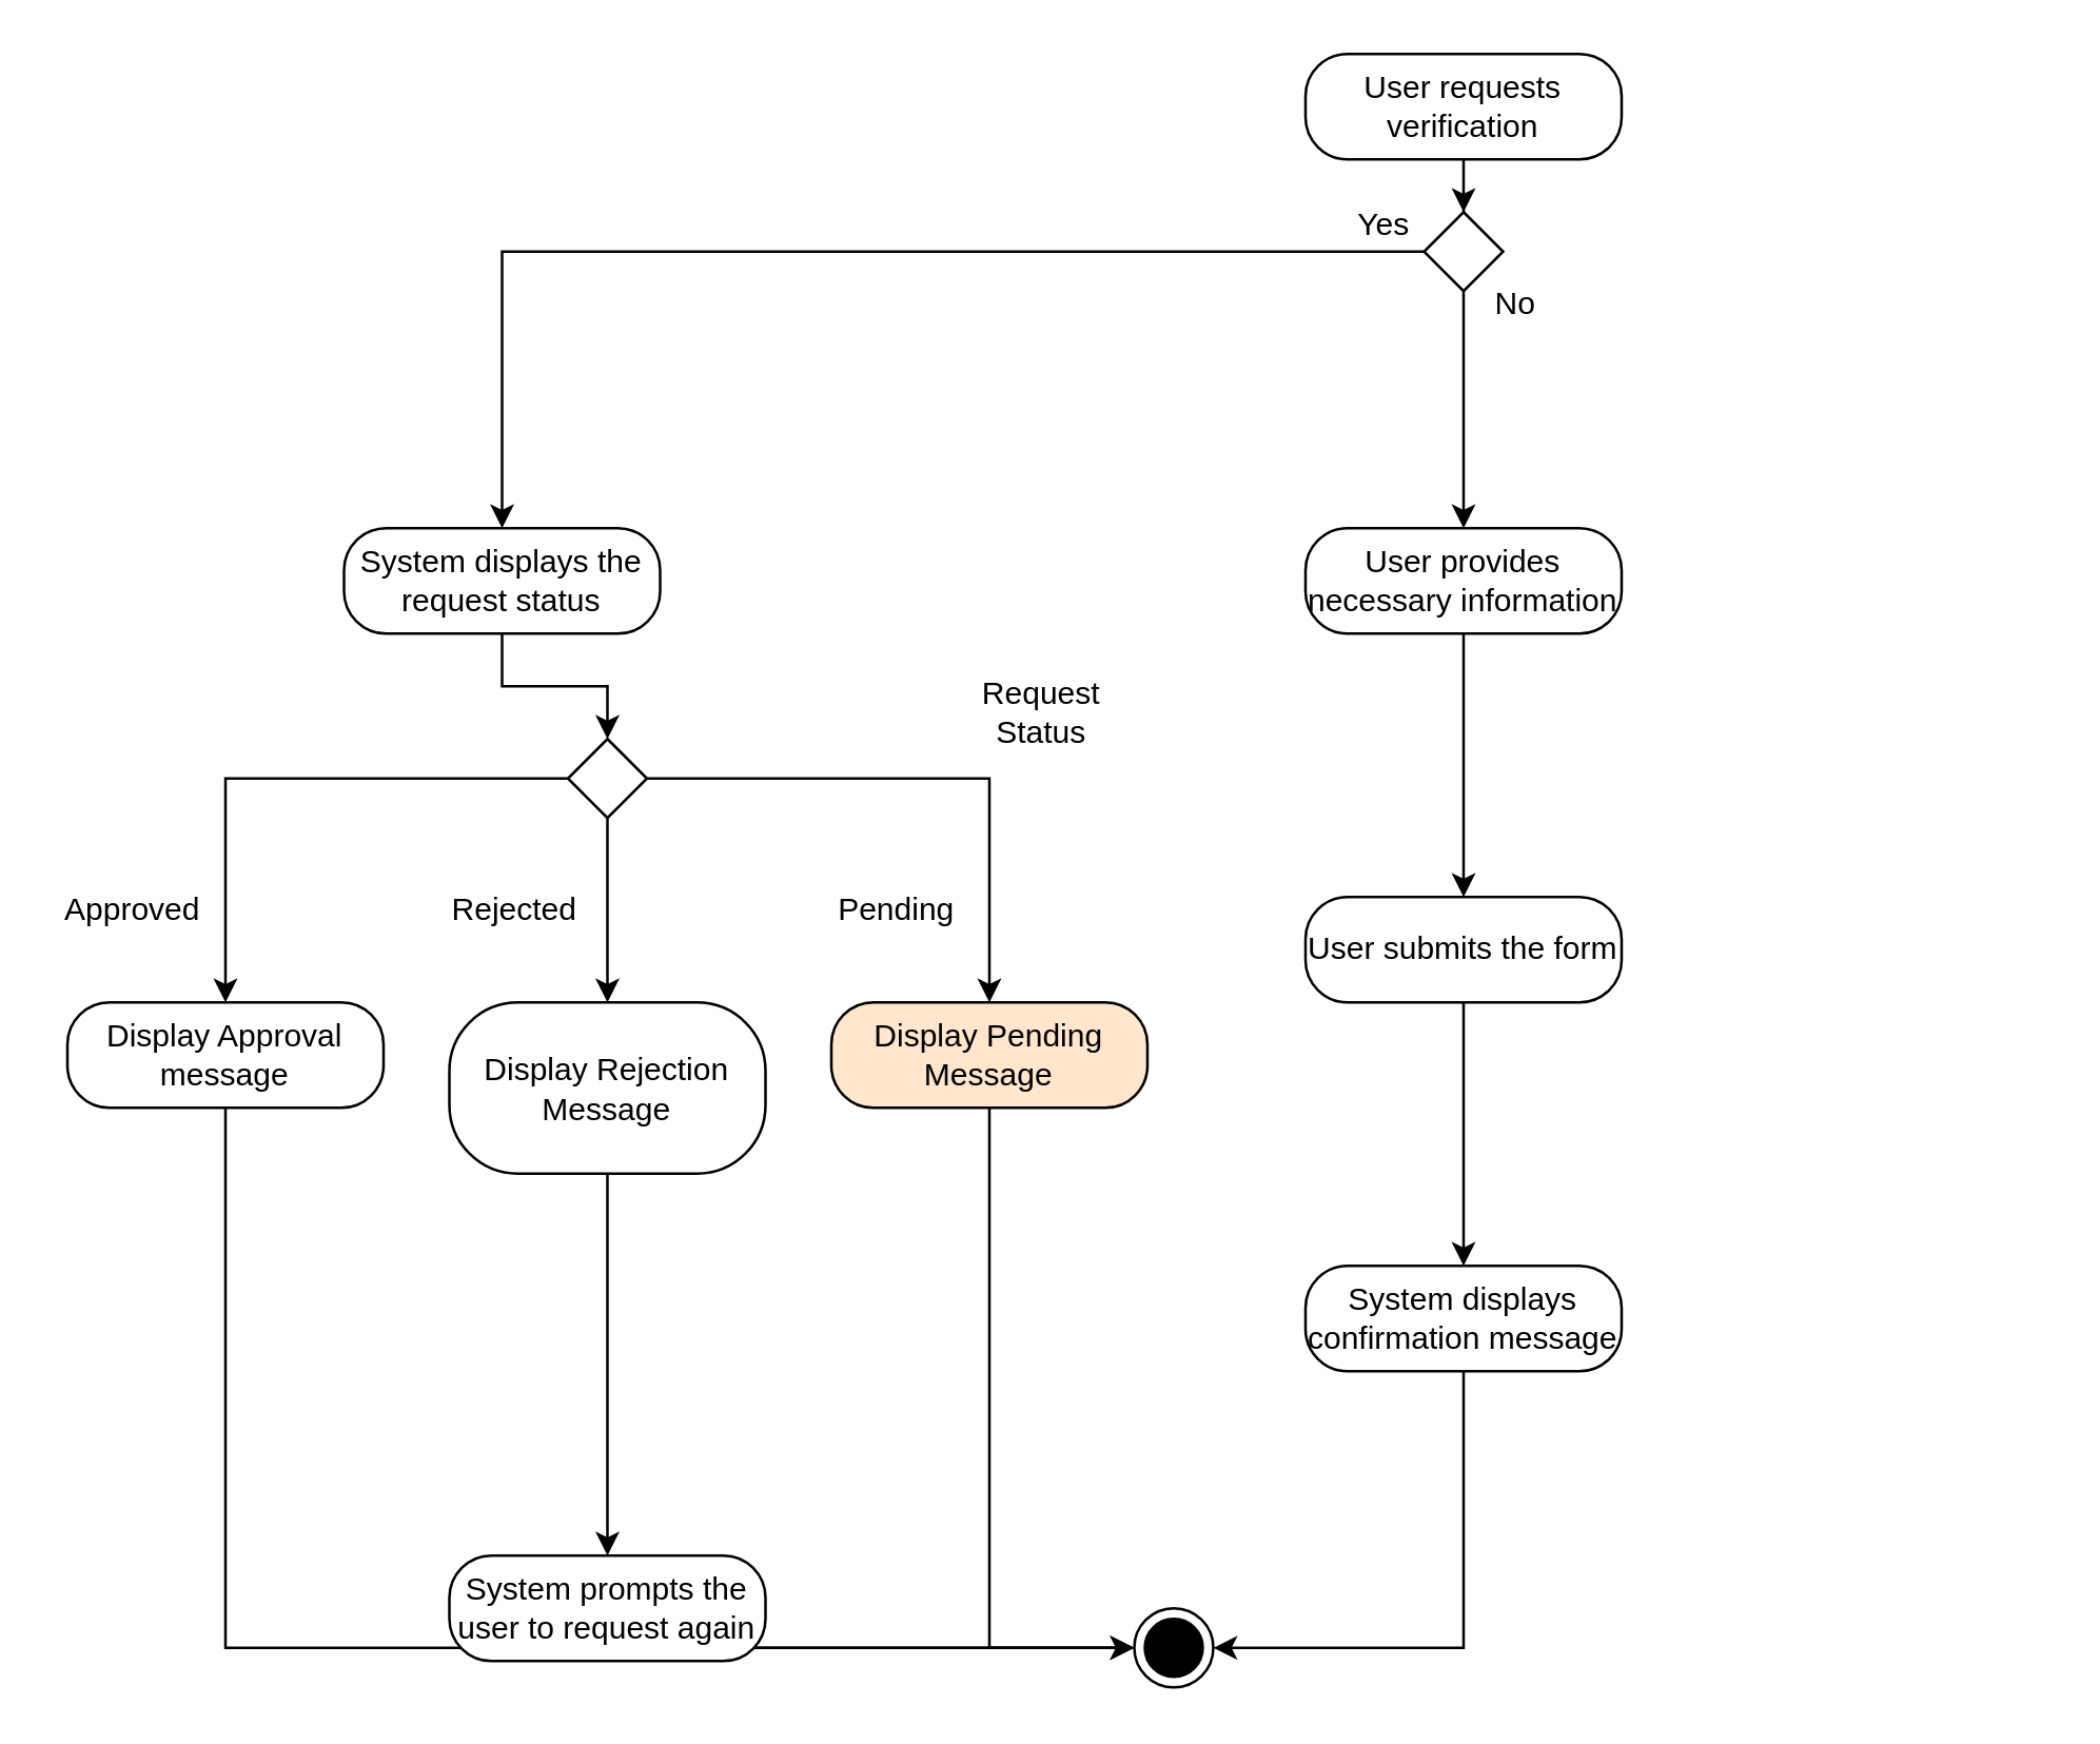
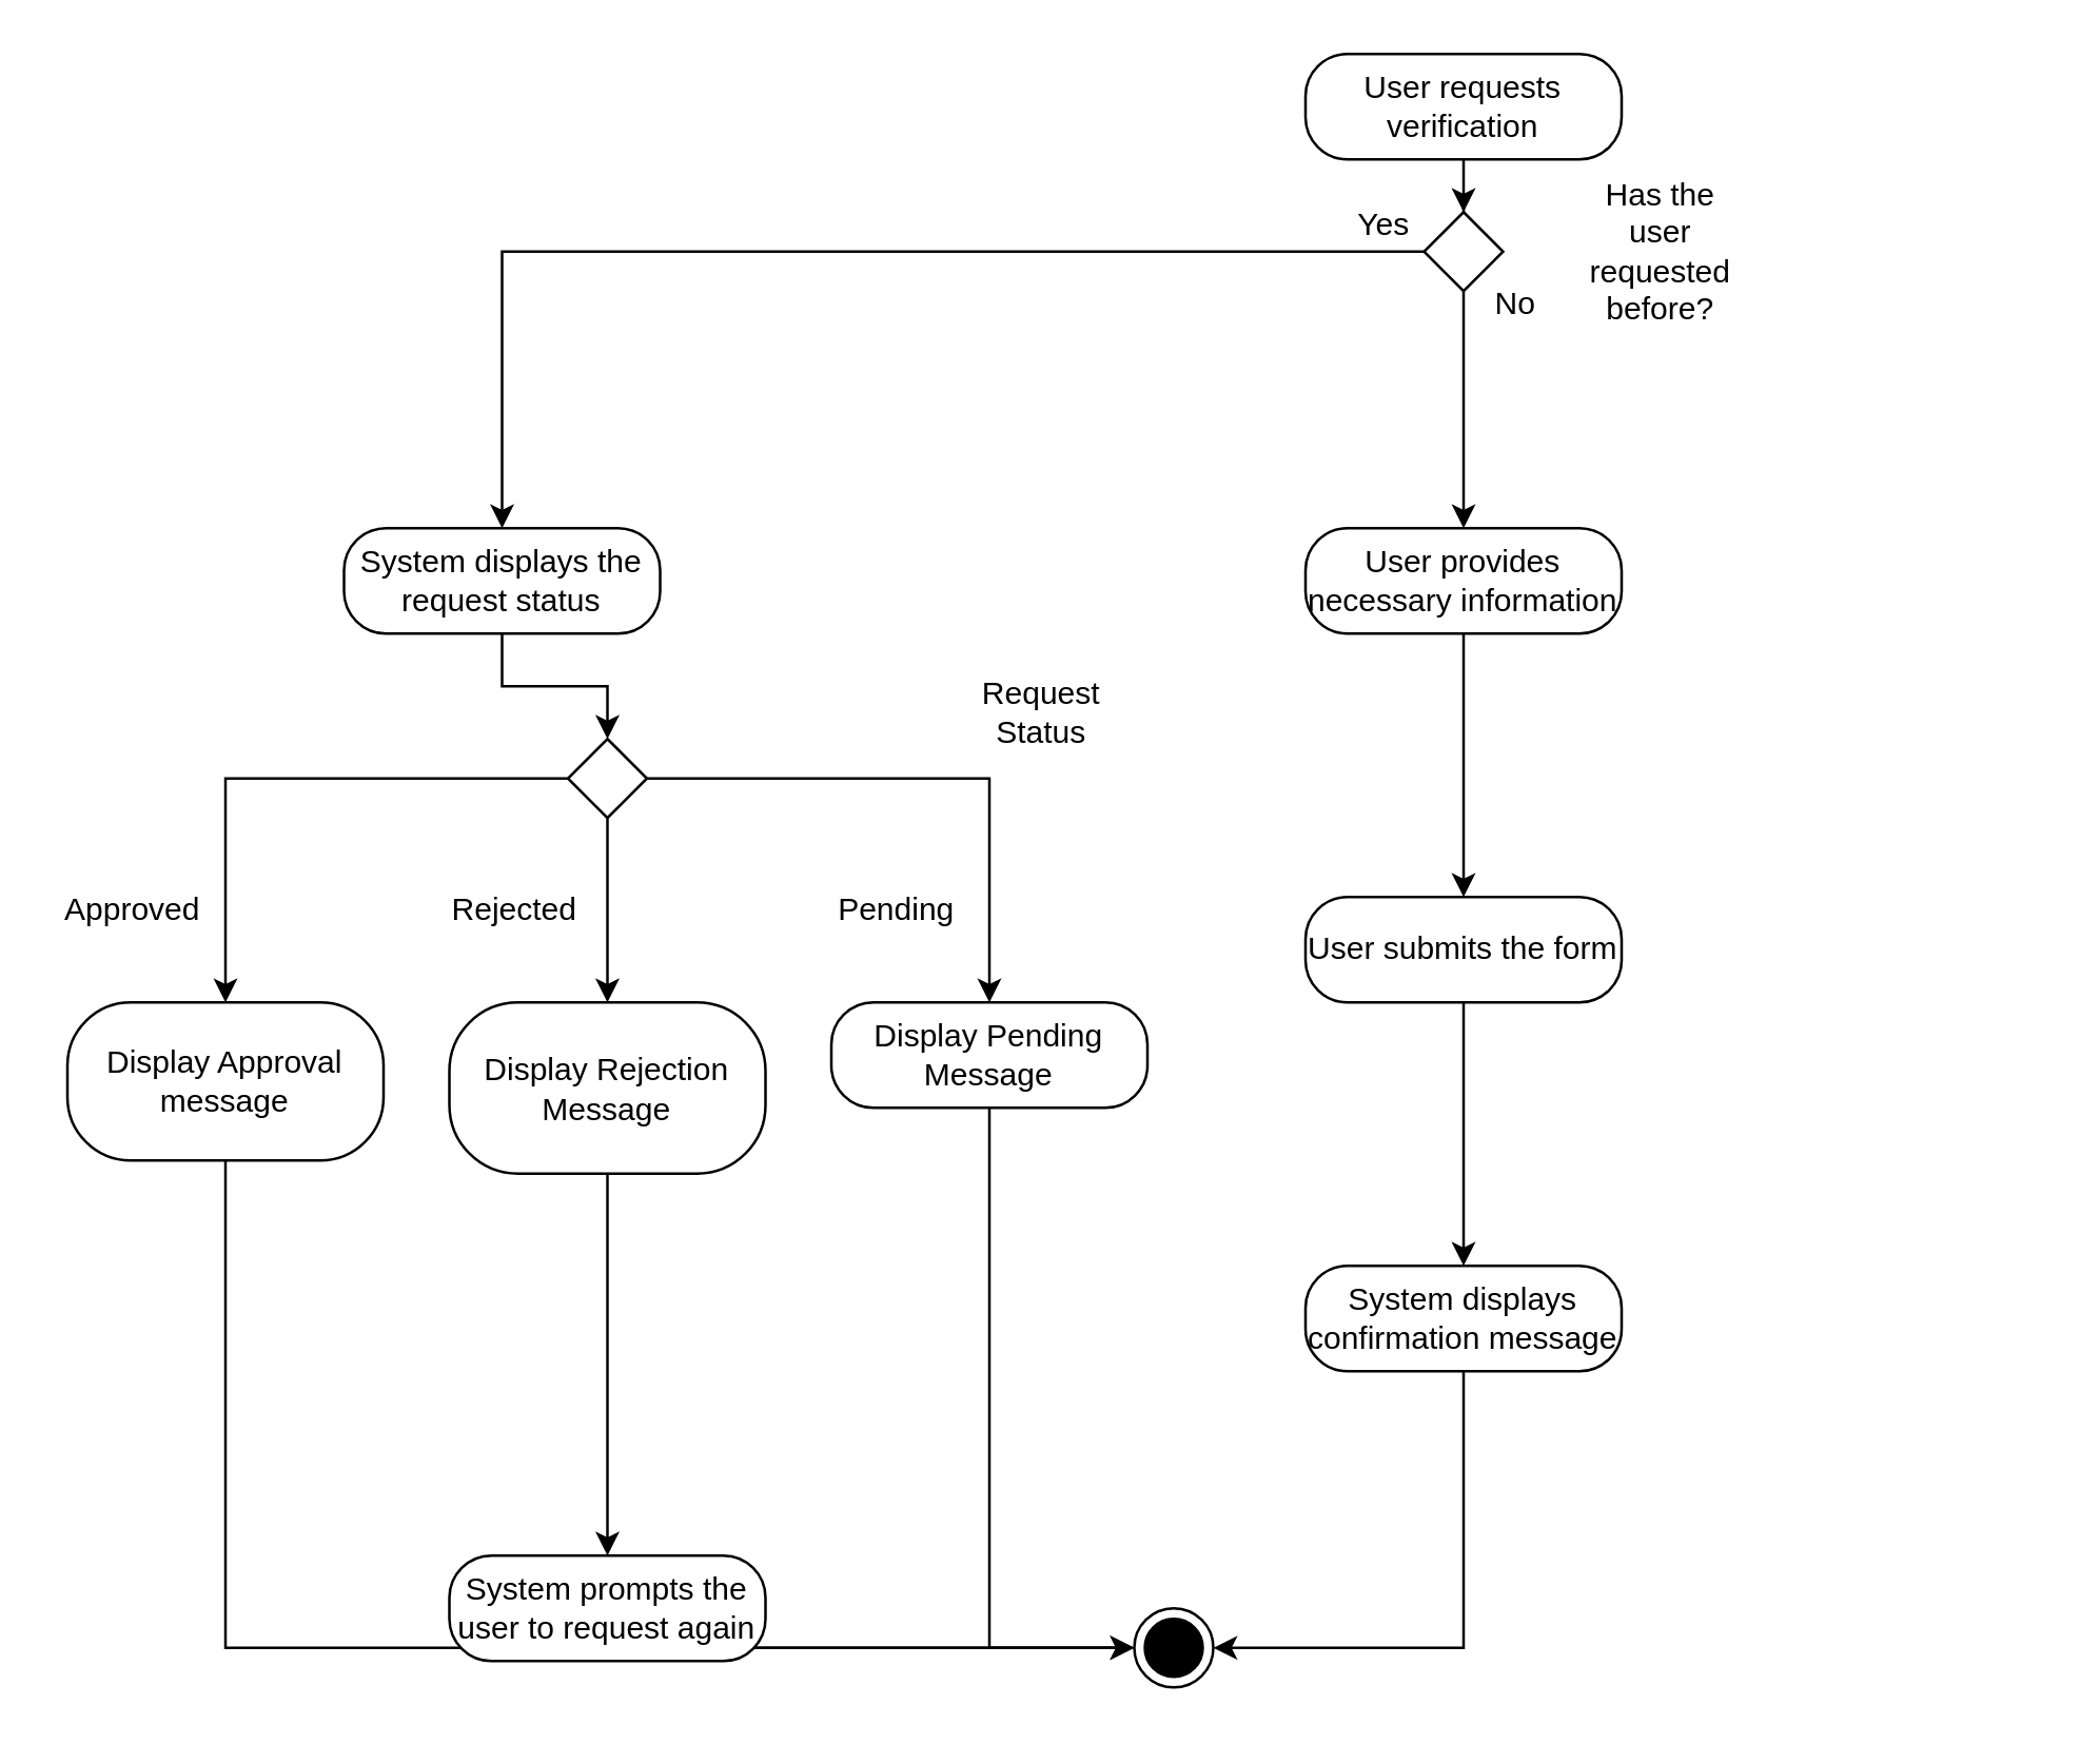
+ <mxCell id="9" value="Has the user requested before?" style="text;strokeColor=none;align=center;fillColor=none;html=1;verticalAlign=middle;whiteSpace=wrap;rounded=0;" parent="1" vertex="1"><mxGeometry x="600" y="80" width="60" height="30" as="geometry" /></mxCell>
- <mxCell id="27" value="Display Approval message" style="rounded=1;whiteSpace=wrap;html=1;arcSize=40;fontColor=#000000;fillColor=#FFFFFF;strokeColor=light-dark(#000000, #ff9090);" parent="1" vertex="1"><mxGeometry x="25" y="380" width="120" height="40" as="geometry" /></mxCell>
+ <mxCell id="27" value="Display Approval message" style="rounded=1;whiteSpace=wrap;html=1;arcSize=40;fontColor=#000000;fillColor=#FFFFFF;strokeColor=light-dark(#000000, #ff9090);" parent="1" vertex="1"><mxGeometry x="25" y="380" width="120" height="60" as="geometry" /></mxCell>
- <mxCell id="31" value="Display Pending Message" style="rounded=1;whiteSpace=wrap;html=1;arcSize=40;fontColor=#000000;fillColor=#ffe6cc;strokeColor=light-dark(#000000, #ff9090);" parent="1" vertex="1"><mxGeometry x="315" y="380" width="120" height="40" as="geometry" /></mxCell>
+ <mxCell id="31" value="Display Pending Message" style="rounded=1;whiteSpace=wrap;html=1;arcSize=40;fontColor=#000000;fillColor=#FFFFFF;strokeColor=light-dark(#000000, #ff9090);" parent="1" vertex="1"><mxGeometry x="315" y="380" width="120" height="40" as="geometry" /></mxCell>
